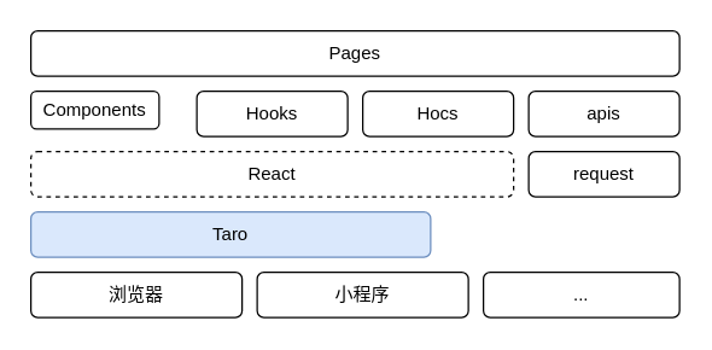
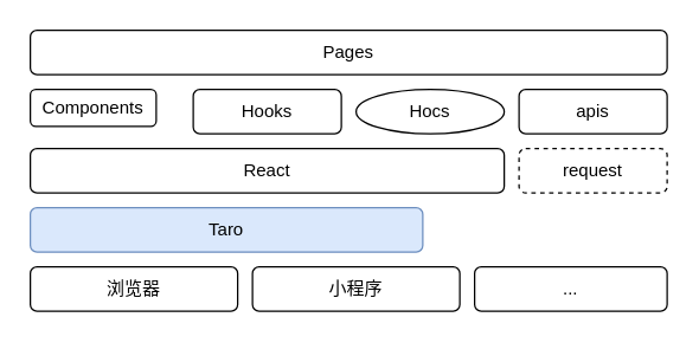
- <mxCell id="8" value="Hocs" style="rounded=1;whiteSpace=wrap;html=1;" vertex="1" parent="1"><mxGeometry x="240" y="60" width="100" height="30" as="geometry" /></mxCell>
+ <mxCell id="8" value="Hocs" style="ellipse;whiteSpace=wrap;html=1;" vertex="1" parent="1"><mxGeometry x="240" y="60" width="100" height="30" as="geometry" /></mxCell>
- <mxCell id="3" value="React" style="rounded=1;whiteSpace=wrap;html=1;dashed=1;" vertex="1" parent="1"><mxGeometry x="20" y="100" width="320" height="30" as="geometry" /></mxCell>
+ <mxCell id="3" value="React" style="rounded=1;whiteSpace=wrap;html=1;" vertex="1" parent="1"><mxGeometry x="20" y="100" width="320" height="30" as="geometry" /></mxCell>
- <mxCell id="9" value="request" style="rounded=1;whiteSpace=wrap;html=1;" vertex="1" parent="1"><mxGeometry x="350" y="100" width="100" height="30" as="geometry" /></mxCell>
+ <mxCell id="9" value="request" style="rounded=1;whiteSpace=wrap;html=1;dashed=1;" vertex="1" parent="1"><mxGeometry x="350" y="100" width="100" height="30" as="geometry" /></mxCell>
